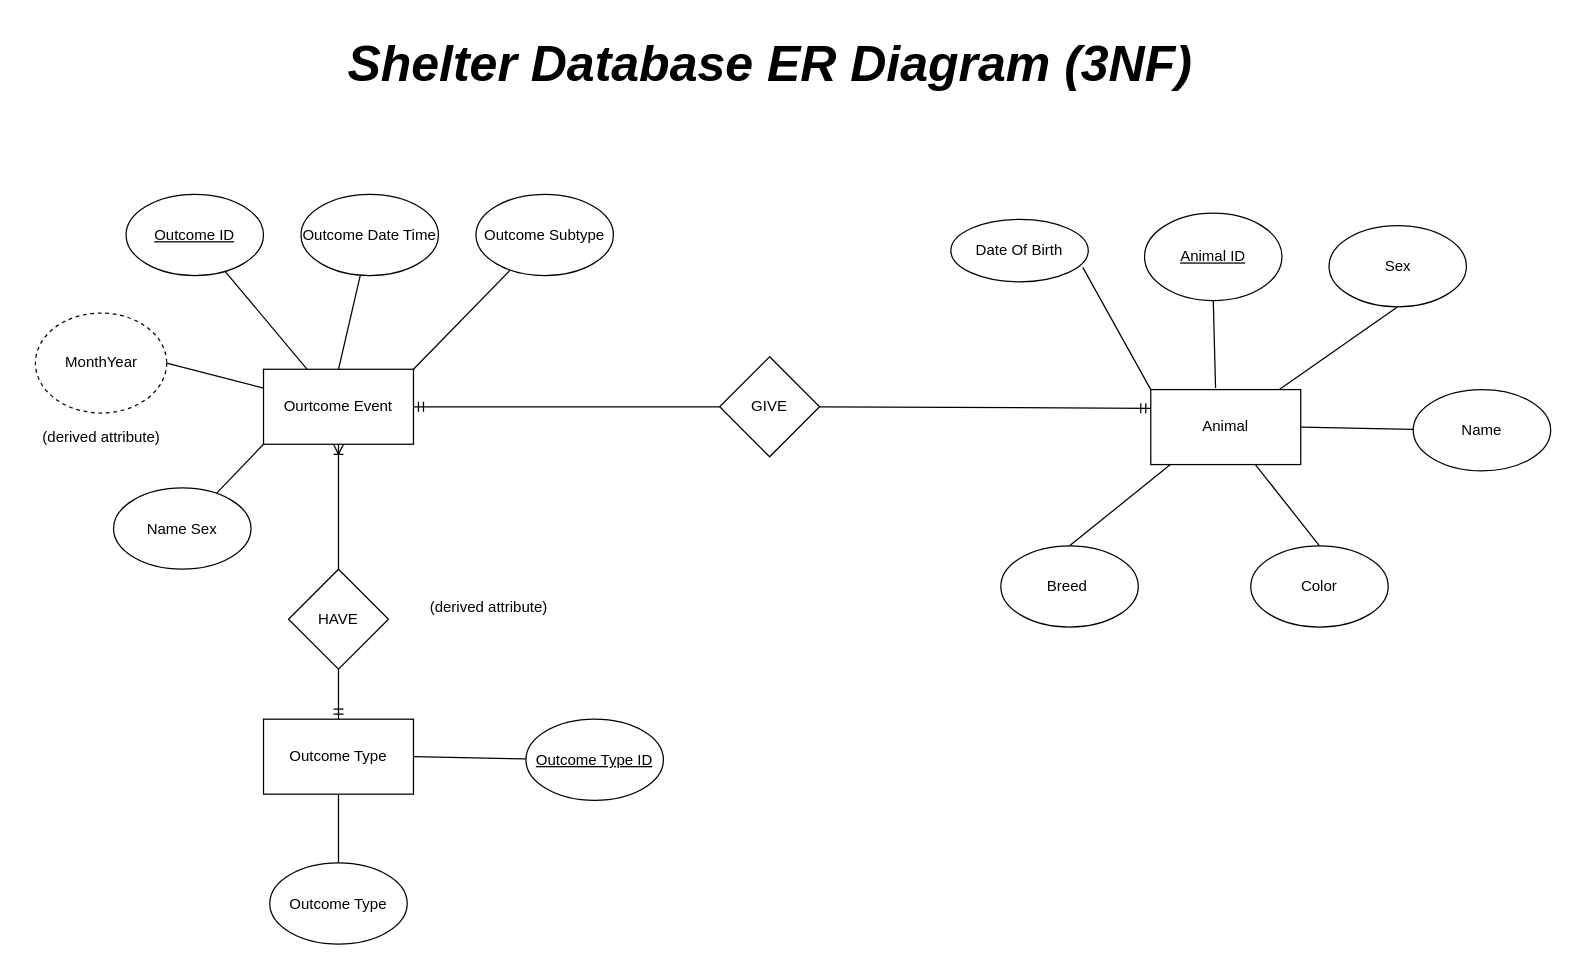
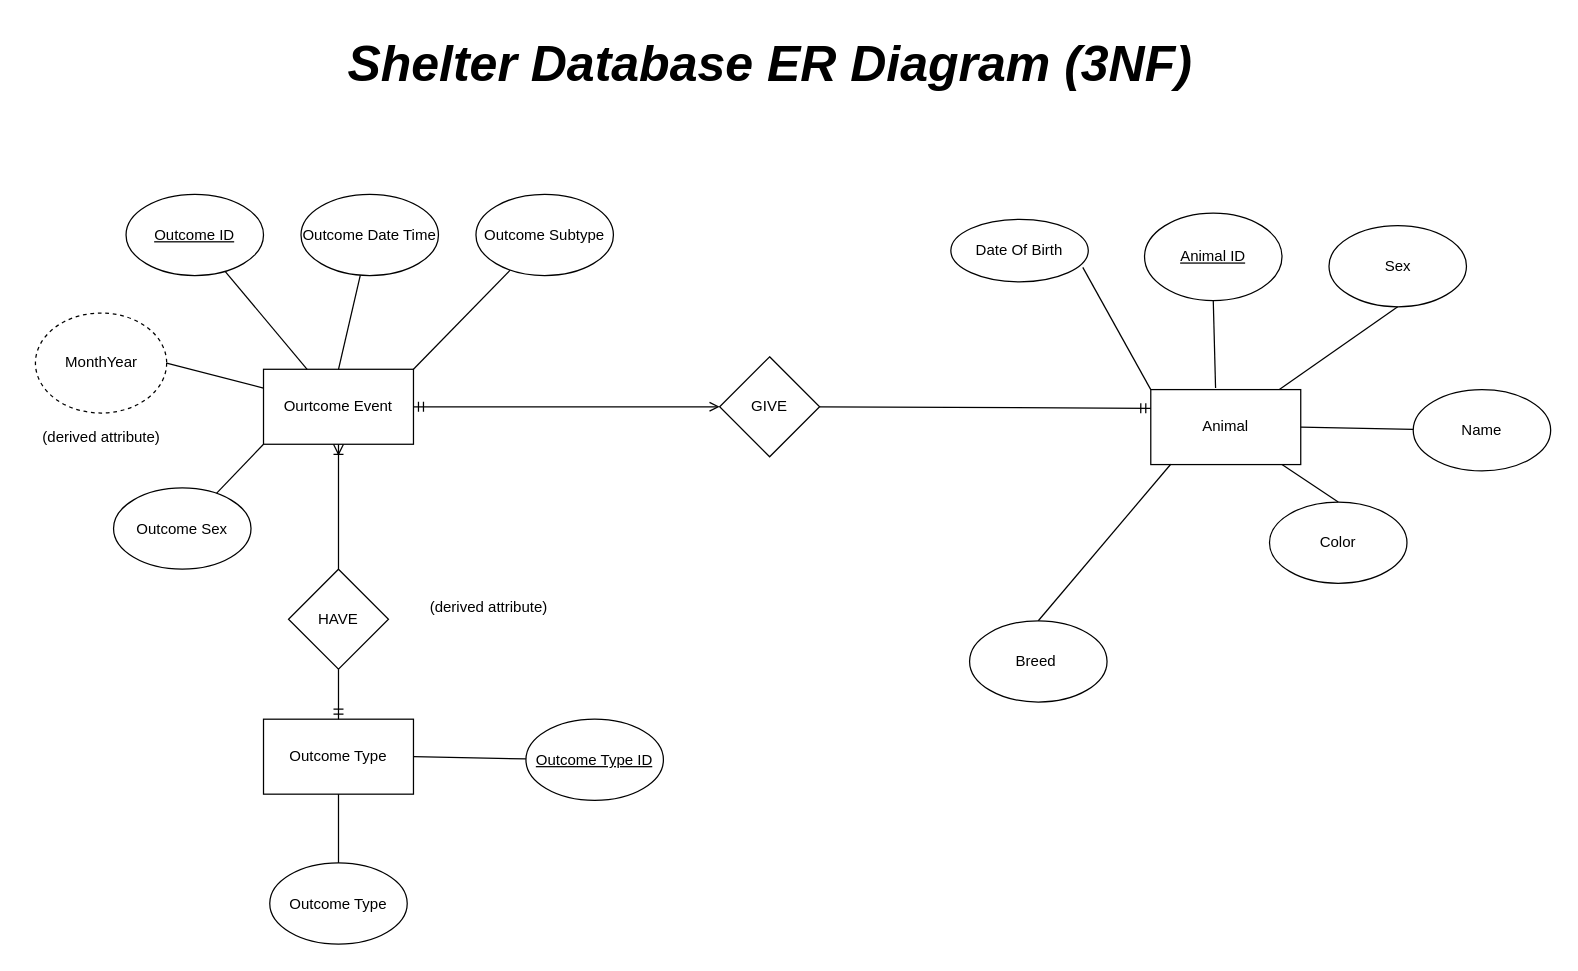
- <mxCell id="10" value="" style="endArrow=none;html=1;rounded=0;startArrow=ERmandOne;startFill=0;entryX=0;entryY=0.5;entryDx=0;entryDy=0;exitX=1;exitY=0.5;exitDx=0;exitDy=0;" parent="1" source="6" target="5" edge="1"><mxGeometry width="50" height="50" relative="1" as="geometry"><mxPoint x="440" y="423" as="sourcePoint" /><mxPoint x="695" y="405" as="targetPoint" /></mxGeometry></mxCell>
+ <mxCell id="10" value="" style="endArrow=open;html=1;rounded=0;startArrow=ERmandOne;startFill=0;entryX=0;entryY=0.5;entryDx=0;entryDy=0;exitX=1;exitY=0.5;exitDx=0;exitDy=0;" parent="1" source="6" target="5" edge="1"><mxGeometry width="50" height="50" relative="1" as="geometry"><mxPoint x="440" y="423" as="sourcePoint" /><mxPoint x="695" y="405" as="targetPoint" /></mxGeometry></mxCell>
- <mxCell id="27" value="Name Sex" style="ellipse;whiteSpace=wrap;html=1;" parent="1" vertex="1"><mxGeometry x="90" y="390" width="110" height="65" as="geometry" /></mxCell>
+ <mxCell id="27" value="Outcome Sex" style="ellipse;whiteSpace=wrap;html=1;" parent="1" vertex="1"><mxGeometry x="90" y="390" width="110" height="65" as="geometry" /></mxCell>
- <mxCell id="28" value="Breed&amp;nbsp;" style="ellipse;whiteSpace=wrap;html=1;" parent="1" vertex="1"><mxGeometry x="800" y="436.25" width="110" height="65" as="geometry" /></mxCell>
+ <mxCell id="28" value="Breed&amp;nbsp;" style="ellipse;whiteSpace=wrap;html=1;" parent="1" vertex="1"><mxGeometry x="775" y="496.25" width="110" height="65" as="geometry" /></mxCell>
- <mxCell id="30" value="Color" style="ellipse;whiteSpace=wrap;html=1;" parent="1" vertex="1"><mxGeometry y="436.25" width="110" height="65" as="geometry" x="1000" /></mxCell>
+ <mxCell id="30" value="Color" style="ellipse;whiteSpace=wrap;html=1;" parent="1" vertex="1"><mxGeometry x="1015" y="401.25" width="110" height="65" as="geometry" /></mxCell>
